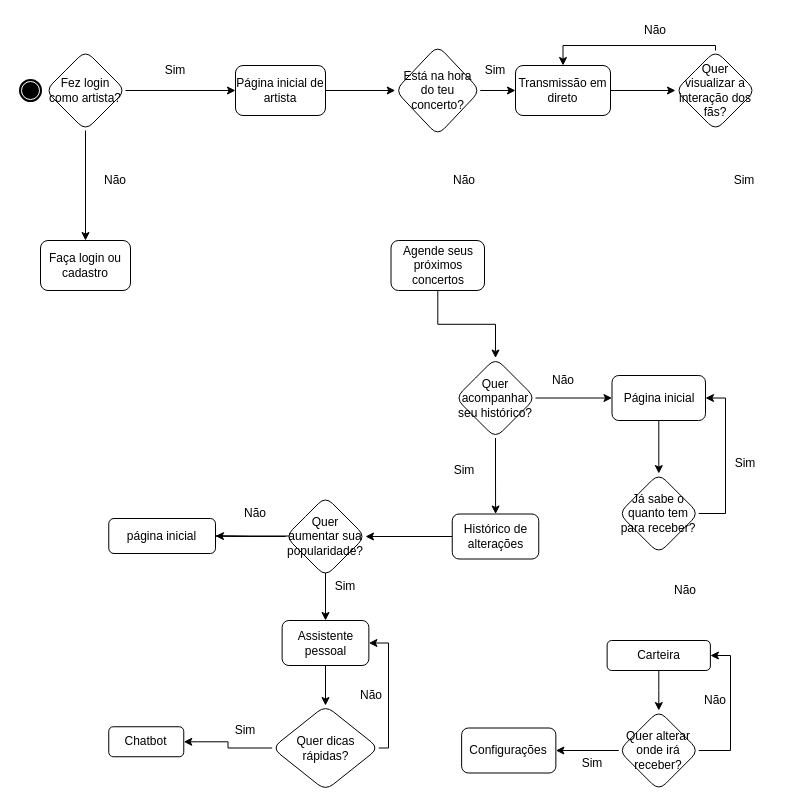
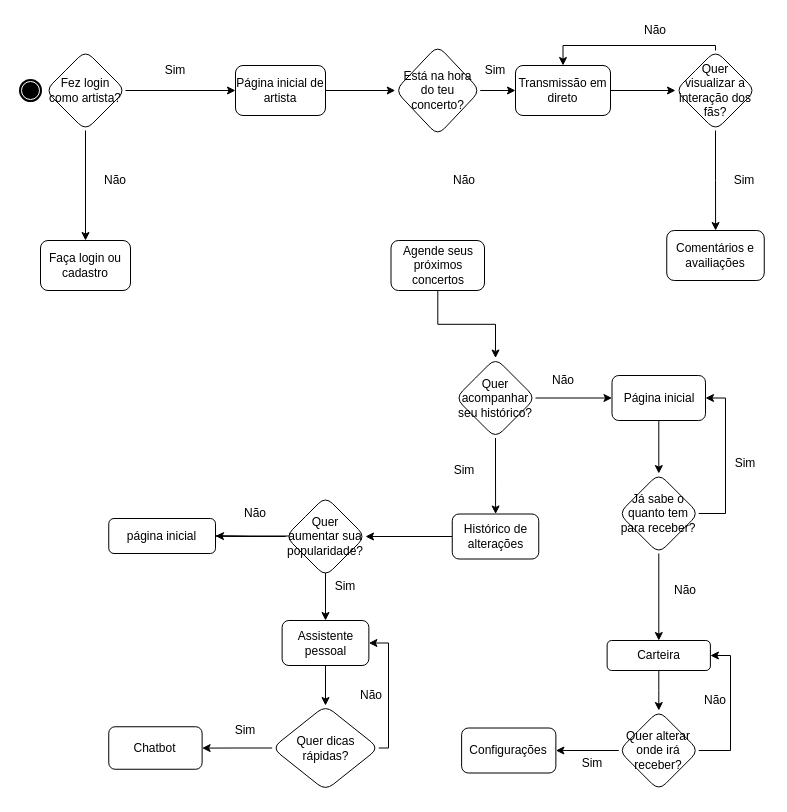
+ <mxCell id="21" value="" style="edgeStyle=orthogonalEdgeStyle;rounded=0;orthogonalLoop=1;jettySize=auto;html=1;" parent="1" source="23" target="41" edge="1"><mxGeometry relative="1" as="geometry" /></mxCell>
+ <mxCell id="41" value="Comentários e availiações" style="whiteSpace=wrap;html=1;rounded=1;" parent="1" vertex="1"><mxGeometry x="666.25" y="230" width="97.5" height="50" as="geometry" /></mxCell>
+ <mxCell id="24" value="" style="edgeStyle=orthogonalEdgeStyle;rounded=0;orthogonalLoop=1;jettySize=auto;html=1;" parent="1" source="26" target="28" edge="1"><mxGeometry relative="1" as="geometry" /></mxCell>
- <mxCell id="59" value="Chatbot" style="whiteSpace=wrap;html=1;rounded=1;" vertex="1" parent="1"><mxGeometry x="108.25" y="726.25" width="75" height="30" as="geometry" /></mxCell>
+ <mxCell id="59" value="Chatbot" style="whiteSpace=wrap;html=1;rounded=1;" vertex="1" parent="1"><mxGeometry x="108.25" y="726.25" width="93.37" height="42.5" as="geometry" /></mxCell>
